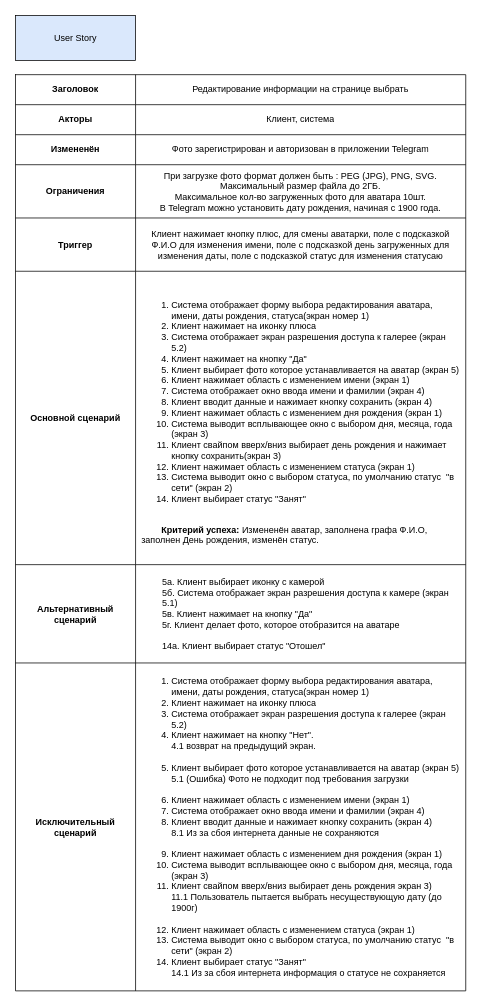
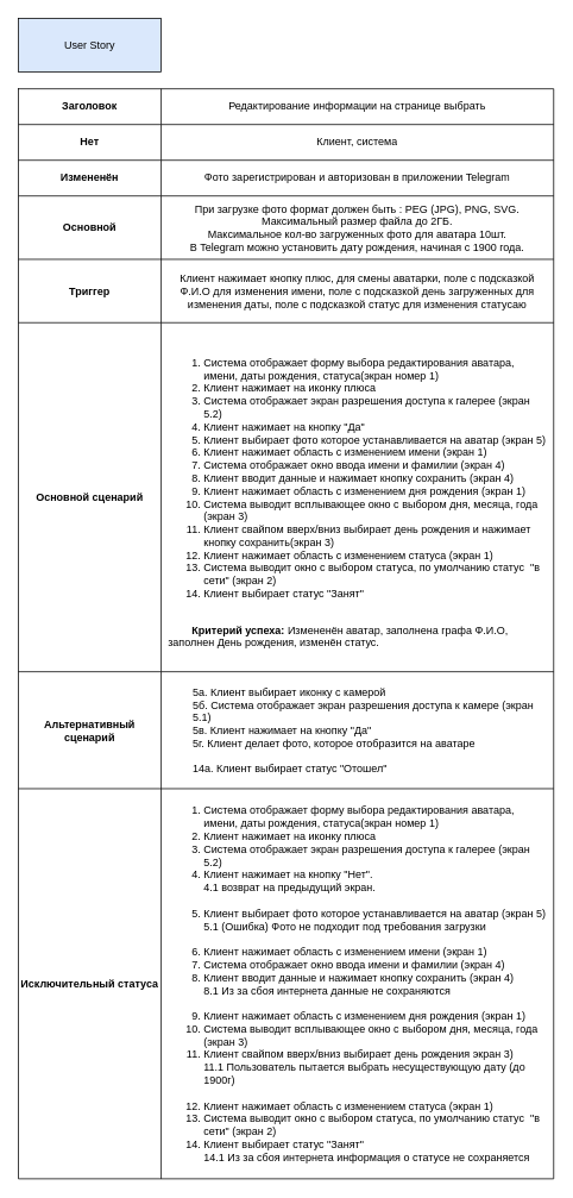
- <mxCell id="7" value="&lt;b&gt;Акторы&lt;/b&gt;" style="shape=partialRectangle;html=1;whiteSpace=wrap;connectable=0;strokeColor=inherit;overflow=hidden;fillColor=none;top=0;left=0;bottom=0;right=0;pointerEvents=1;" parent="6" vertex="1"><mxGeometry width="160" height="40" as="geometry"><mxRectangle width="160" height="40" as="alternateBounds" /></mxGeometry></mxCell>
+ <mxCell id="7" value="&lt;b&gt;Нет&lt;/b&gt;" style="shape=partialRectangle;html=1;whiteSpace=wrap;connectable=0;strokeColor=inherit;overflow=hidden;fillColor=none;top=0;left=0;bottom=0;right=0;pointerEvents=1;" parent="6" vertex="1"><mxGeometry width="160" height="40" as="geometry"><mxRectangle width="160" height="40" as="alternateBounds" /></mxGeometry></mxCell>
- <mxCell id="13" value="&lt;b&gt;Ограничения&lt;/b&gt;" style="shape=partialRectangle;html=1;whiteSpace=wrap;connectable=0;strokeColor=inherit;overflow=hidden;fillColor=none;top=0;left=0;bottom=0;right=0;pointerEvents=1;" parent="12" vertex="1"><mxGeometry width="160" height="71" as="geometry"><mxRectangle width="160" height="71" as="alternateBounds" /></mxGeometry></mxCell>
+ <mxCell id="13" value="&lt;b&gt;Основной&lt;/b&gt;" style="shape=partialRectangle;html=1;whiteSpace=wrap;connectable=0;strokeColor=inherit;overflow=hidden;fillColor=none;top=0;left=0;bottom=0;right=0;pointerEvents=1;" parent="12" vertex="1"><mxGeometry width="160" height="71" as="geometry"><mxRectangle width="160" height="71" as="alternateBounds" /></mxGeometry></mxCell>
- <mxCell id="25" value="&lt;b&gt;Исключительный сценарий&lt;/b&gt;" style="shape=partialRectangle;html=1;whiteSpace=wrap;connectable=0;strokeColor=inherit;overflow=hidden;fillColor=none;top=0;left=0;bottom=0;right=0;pointerEvents=1;" parent="24" vertex="1"><mxGeometry width="160" height="437" as="geometry"><mxRectangle width="160" height="437" as="alternateBounds" /></mxGeometry></mxCell>
+ <mxCell id="25" value="&lt;b&gt;Исключительный статуса&lt;/b&gt;" style="shape=partialRectangle;html=1;whiteSpace=wrap;connectable=0;strokeColor=inherit;overflow=hidden;fillColor=none;top=0;left=0;bottom=0;right=0;pointerEvents=1;" parent="24" vertex="1"><mxGeometry width="160" height="437" as="geometry"><mxRectangle width="160" height="437" as="alternateBounds" /></mxGeometry></mxCell>
